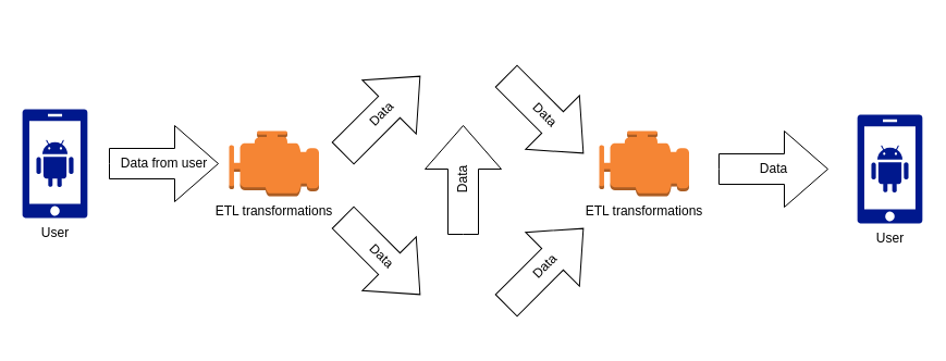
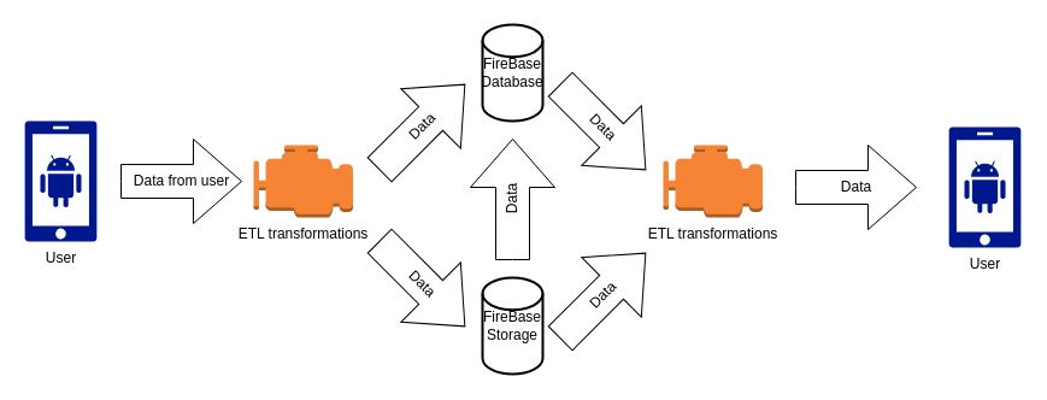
+ <mxCell id="3" value="FireBase Database" style="strokeWidth=2;html=1;shape=mxgraph.flowchart.database;whiteSpace=wrap;" vertex="1" parent="1"><mxGeometry x="400" y="20" width="50" height="80" as="geometry" /></mxCell>
+ <mxCell id="5" value="FireBase Storage" style="strokeWidth=2;html=1;shape=mxgraph.flowchart.database;whiteSpace=wrap;" vertex="1" parent="1"><mxGeometry x="400" y="230" width="50" height="80" as="geometry" /></mxCell>
